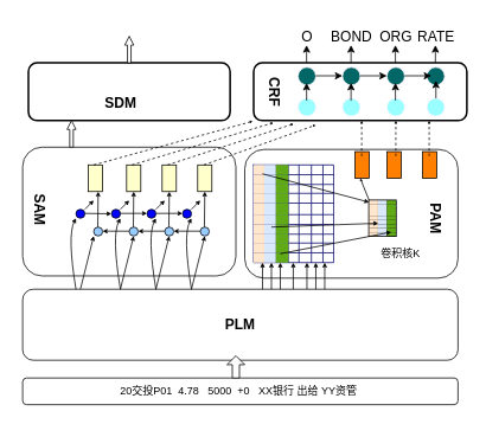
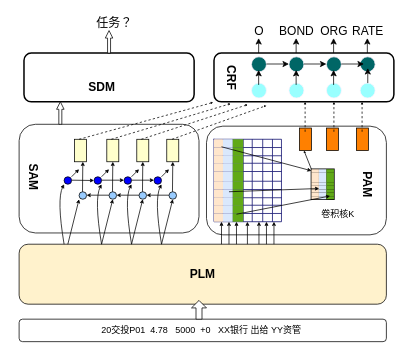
+ <mxCell id="176" value="任务？" style="text;html=1;resizable=0;autosize=1;align=center;verticalAlign=middle;points=[];fillColor=none;strokeColor=none;rounded=0;shadow=0;dashed=0;fontFamily=Helvetica;fontSize=16;fontColor=default;" vertex="1" parent="1"><mxGeometry x="122" y="20" width="60" height="20" as="geometry" /></mxCell>
- <mxCell id="3" value="&lt;font style=&quot;font-size: 16px&quot;&gt;&lt;b&gt;PLM&lt;/b&gt;&lt;/font&gt;" style="rounded=1;whiteSpace=wrap;html=1;" vertex="1" parent="1"><mxGeometry x="25" y="325" width="490" height="80" as="geometry" /></mxCell>
+ <mxCell id="3" value="&lt;font style=&quot;font-size: 16px&quot;&gt;&lt;b&gt;PLM&lt;/b&gt;&lt;/font&gt;" style="rounded=1;whiteSpace=wrap;html=1;fillColor=#fff2cc;" vertex="1" parent="1"><mxGeometry x="25" y="325" width="490" height="80" as="geometry" /></mxCell>
